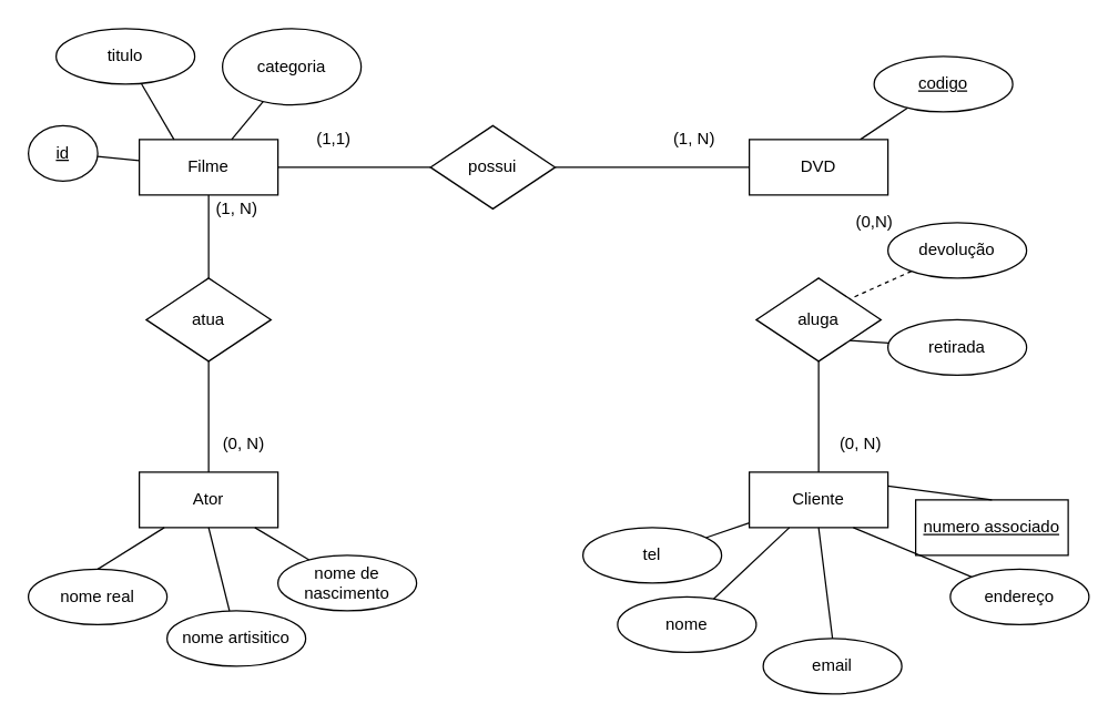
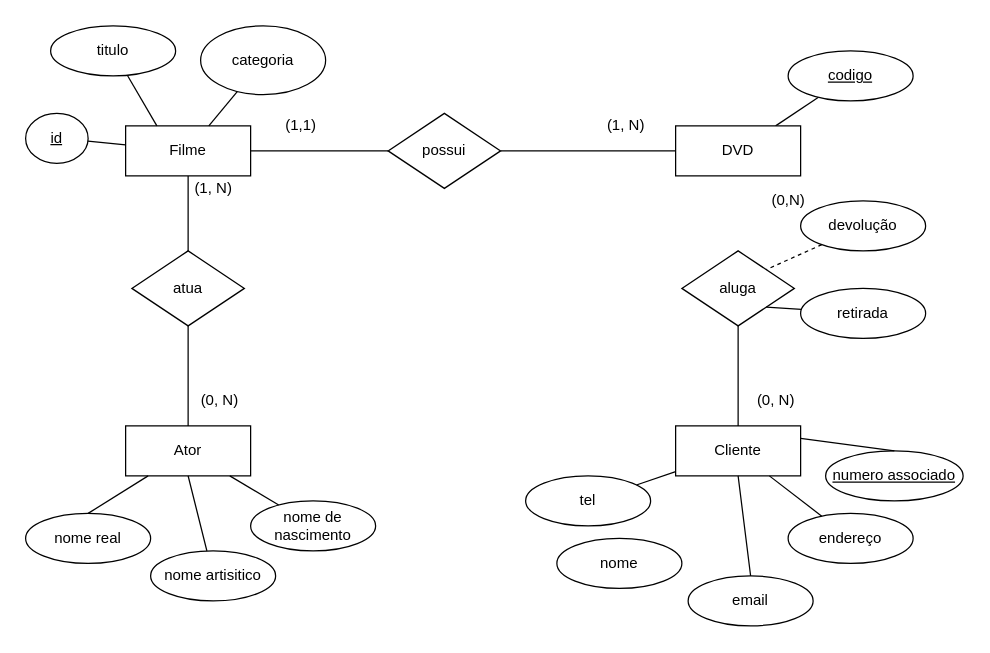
- <mxCell id="24" value="numero associado" style="whiteSpace=wrap;html=1;align=center;fontStyle=4;rounded=0;" vertex="1" parent="1"><mxGeometry x="660" y="360" width="110" height="40" as="geometry" /></mxCell>
+ <mxCell id="24" value="numero associado" style="ellipse;whiteSpace=wrap;html=1;align=center;fontStyle=4" vertex="1" parent="1"><mxGeometry x="660" y="360" width="110" height="40" as="geometry" /></mxCell>
- <mxCell id="25" value="" style="endArrow=none;html=1;rounded=0;" edge="1" parent="1" source="3" target="6"><mxGeometry relative="1" as="geometry"><mxPoint x="620" y="100" as="sourcePoint" /><mxPoint x="654.275" y="77.15" as="targetPoint" /></mxGeometry></mxCell>
- <mxCell id="21" value="endereço" style="ellipse;whiteSpace=wrap;html=1;align=center;" vertex="1" parent="1"><mxGeometry x="685" y="410" width="100" height="40" as="geometry" /></mxCell>
+ <mxCell id="21" value="endereço" style="ellipse;whiteSpace=wrap;html=1;align=center;" vertex="1" parent="1"><mxGeometry x="630" y="410" width="100" height="40" as="geometry" /></mxCell>
